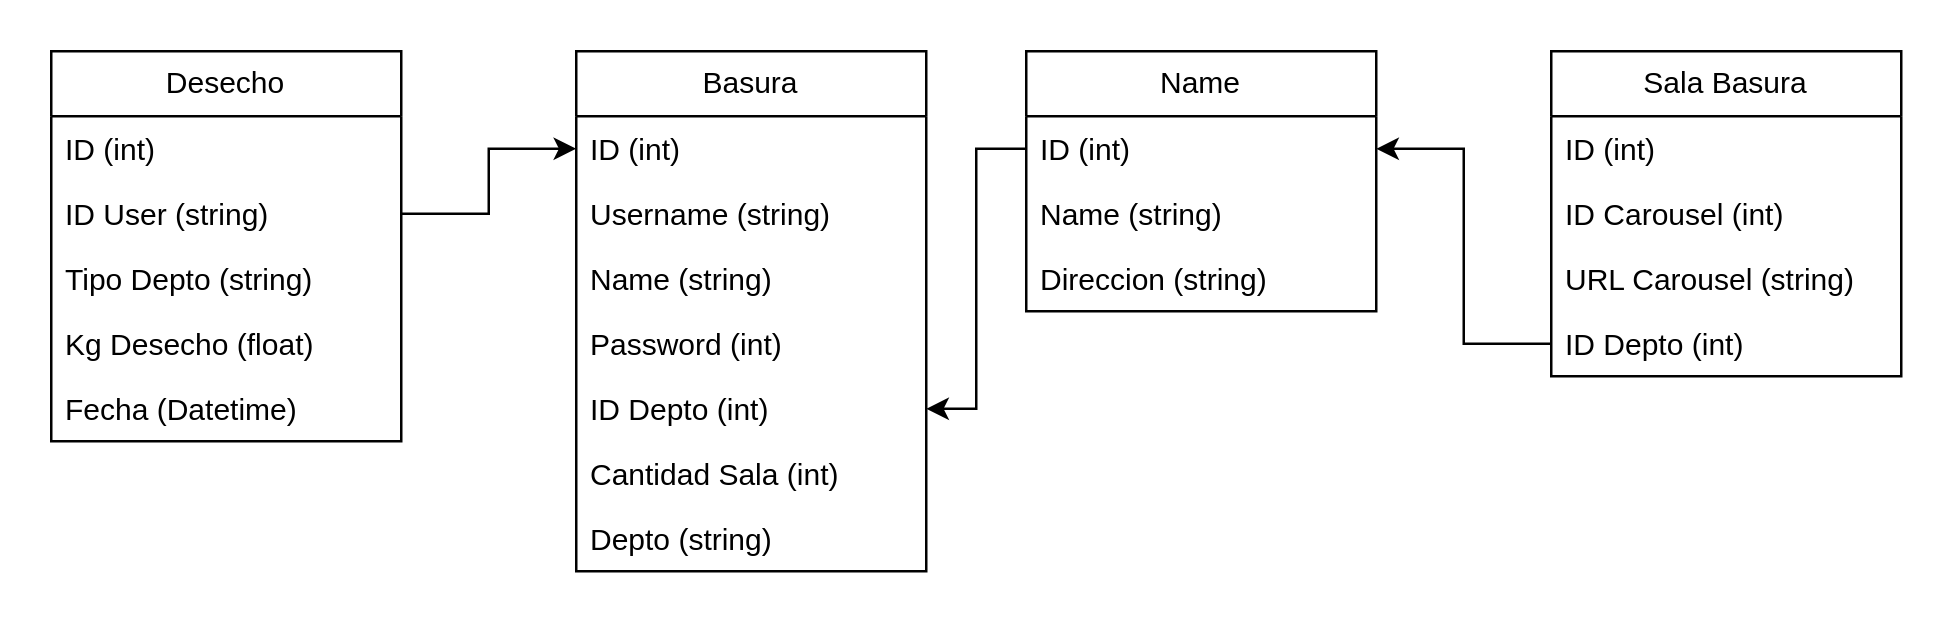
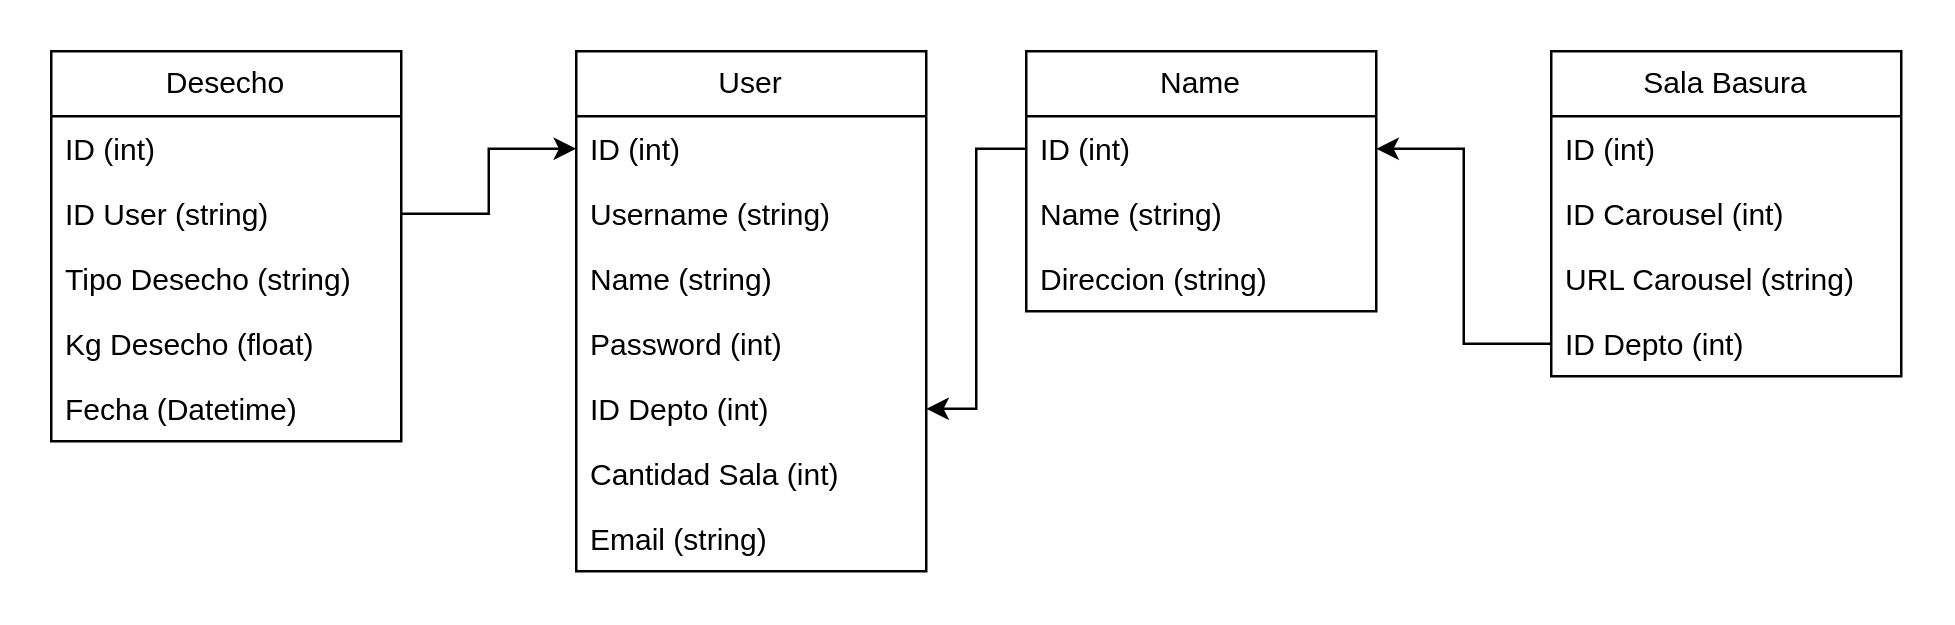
- <mxCell id="11" value="Basura" style="swimlane;fontStyle=0;childLayout=stackLayout;horizontal=1;startSize=26;fillColor=none;horizontalStack=0;resizeParent=1;resizeParentMax=0;resizeLast=0;collapsible=1;marginBottom=0;whiteSpace=wrap;html=1;" vertex="1" parent="1"><mxGeometry x="230" y="20" width="140" height="208" as="geometry" /></mxCell>
+ <mxCell id="11" value="User" style="swimlane;fontStyle=0;childLayout=stackLayout;horizontal=1;startSize=26;fillColor=none;horizontalStack=0;resizeParent=1;resizeParentMax=0;resizeLast=0;collapsible=1;marginBottom=0;whiteSpace=wrap;html=1;" vertex="1" parent="1"><mxGeometry x="230" y="20" width="140" height="208" as="geometry" /></mxCell>
- <mxCell id="22" value="Tipo Depto (string)" style="text;strokeColor=none;fillColor=none;align=left;verticalAlign=top;spacingLeft=4;spacingRight=4;overflow=hidden;rotatable=0;points=[[0,0.5],[1,0.5]];portConstraint=eastwest;whiteSpace=wrap;html=1;" vertex="1" parent="19"><mxGeometry y="78" width="140" height="26" as="geometry" /></mxCell>
+ <mxCell id="22" value="Tipo Desecho (string)" style="text;strokeColor=none;fillColor=none;align=left;verticalAlign=top;spacingLeft=4;spacingRight=4;overflow=hidden;rotatable=0;points=[[0,0.5],[1,0.5]];portConstraint=eastwest;whiteSpace=wrap;html=1;" vertex="1" parent="19"><mxGeometry y="78" width="140" height="26" as="geometry" /></mxCell>
- <mxCell id="18" value="Depto (string)" style="text;strokeColor=none;fillColor=none;align=left;verticalAlign=top;spacingLeft=4;spacingRight=4;overflow=hidden;rotatable=0;points=[[0,0.5],[1,0.5]];portConstraint=eastwest;whiteSpace=wrap;html=1;" vertex="1" parent="11"><mxGeometry y="182" width="140" height="26" as="geometry" /></mxCell>
+ <mxCell id="18" value="Email (string)" style="text;strokeColor=none;fillColor=none;align=left;verticalAlign=top;spacingLeft=4;spacingRight=4;overflow=hidden;rotatable=0;points=[[0,0.5],[1,0.5]];portConstraint=eastwest;whiteSpace=wrap;html=1;" vertex="1" parent="11"><mxGeometry y="182" width="140" height="26" as="geometry" /></mxCell>
